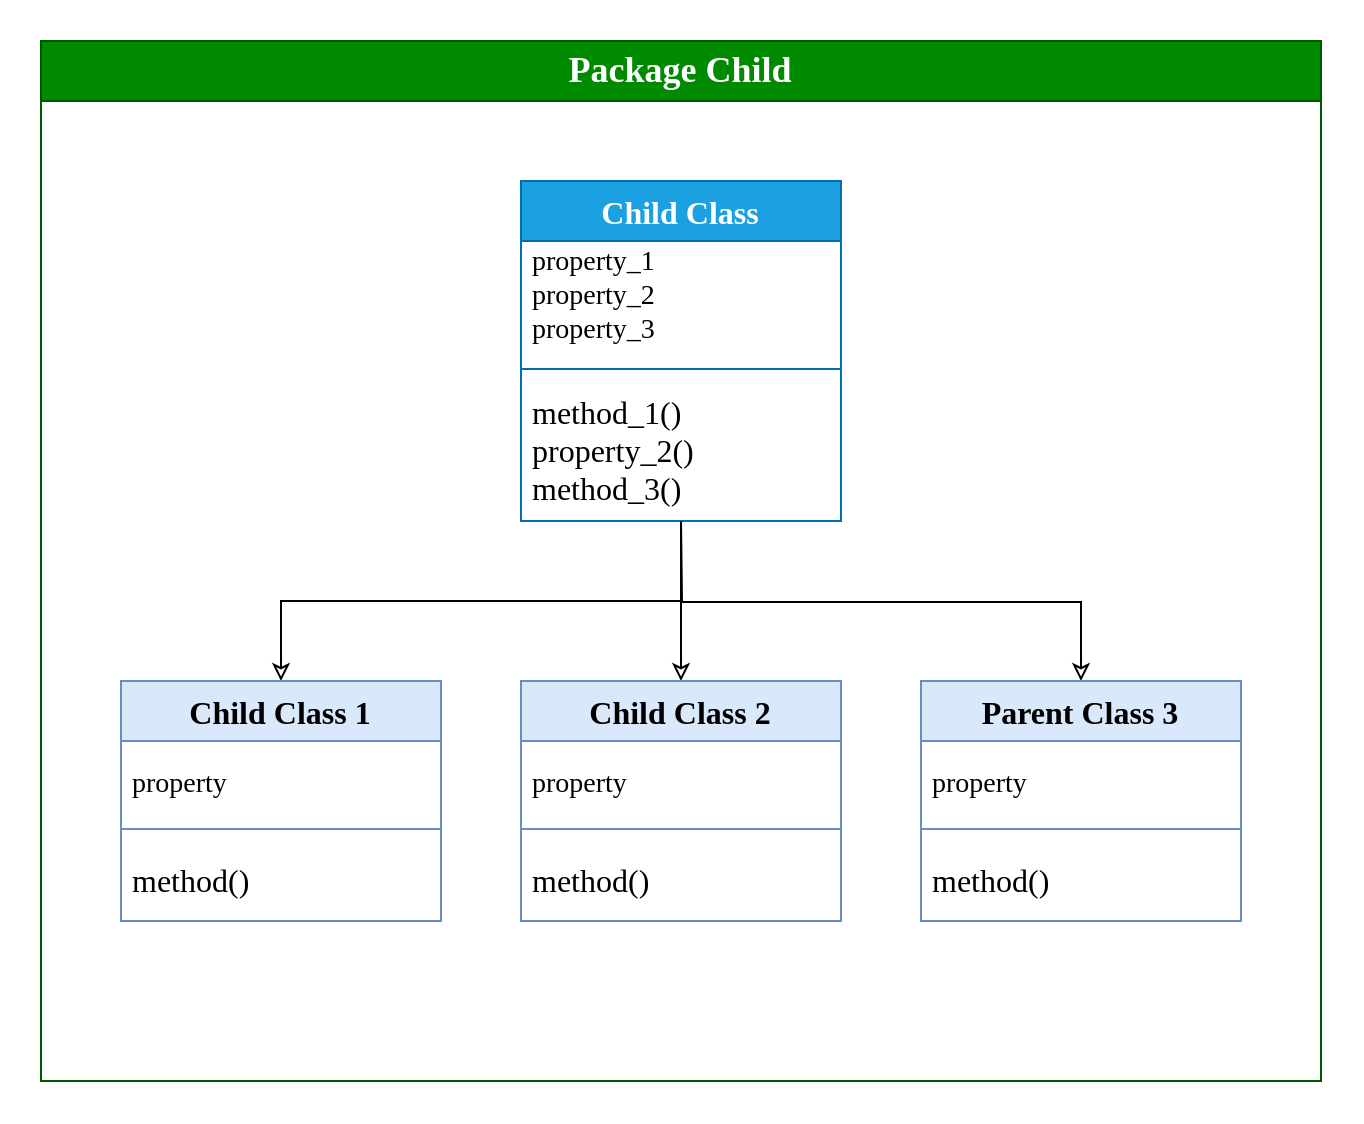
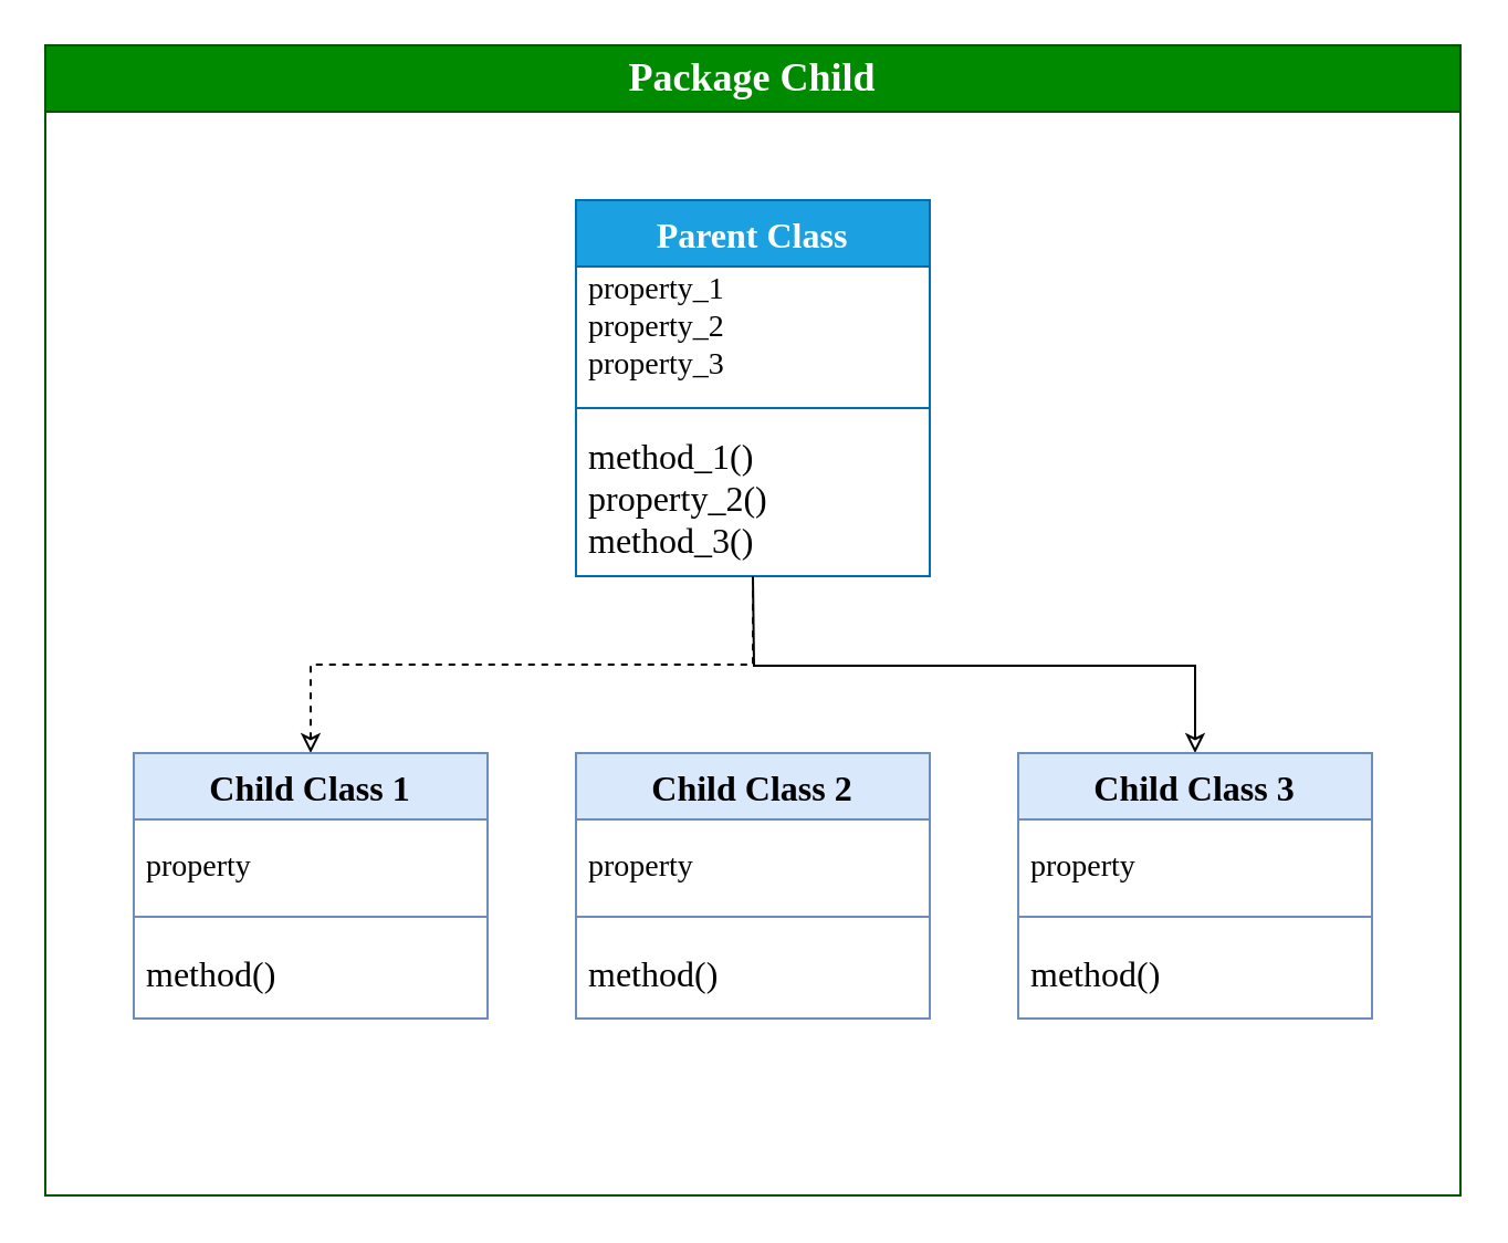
- <mxCell id="3" value="Child Class" style="swimlane;fontStyle=1;align=center;verticalAlign=middle;childLayout=stackLayout;horizontal=1;startSize=30;horizontalStack=0;resizeParent=1;resizeParentMax=0;resizeLast=0;collapsible=1;marginBottom=0;fontFamily=Georgia;fontSize=16;fillColor=#1ba1e2;fontColor=#ffffff;strokeColor=#006EAF;" parent="2" vertex="1"><mxGeometry x="240" y="70" width="160" height="170" as="geometry" /></mxCell>
+ <mxCell id="3" value="Parent Class" style="swimlane;fontStyle=1;align=center;verticalAlign=middle;childLayout=stackLayout;horizontal=1;startSize=30;horizontalStack=0;resizeParent=1;resizeParentMax=0;resizeLast=0;collapsible=1;marginBottom=0;fontFamily=Georgia;fontSize=16;fillColor=#1ba1e2;fontColor=#ffffff;strokeColor=#006EAF;" parent="2" vertex="1"><mxGeometry x="240" y="70" width="160" height="170" as="geometry" /></mxCell>
- <mxCell id="7" style="edgeStyle=orthogonalEdgeStyle;rounded=0;orthogonalLoop=1;jettySize=auto;html=1;exitX=0.5;exitY=0;exitDx=0;exitDy=0;entryX=0.5;entryY=1;entryDx=0;entryDy=0;entryPerimeter=0;fontFamily=Verdana;fontSize=16;startArrow=classic;startFill=0;endArrow=none;endFill=0;" parent="2" source="8" target="6" edge="1"><mxGeometry relative="1" as="geometry" /></mxCell>
+ <mxCell id="7" style="edgeStyle=orthogonalEdgeStyle;rounded=0;orthogonalLoop=1;jettySize=auto;html=1;exitX=0.5;exitY=0;exitDx=0;exitDy=0;entryX=0.5;entryY=1;entryDx=0;entryDy=0;entryPerimeter=0;fontFamily=Verdana;fontSize=16;startArrow=classic;startFill=0;endArrow=none;endFill=0;dashed=1;" parent="2" source="8" target="6" edge="1"><mxGeometry relative="1" as="geometry" /></mxCell>
- <mxCell id="12" style="edgeStyle=orthogonalEdgeStyle;rounded=0;orthogonalLoop=1;jettySize=auto;html=1;exitX=0.5;exitY=0;exitDx=0;exitDy=0;entryX=0.5;entryY=1;entryDx=0;entryDy=0;entryPerimeter=0;fontFamily=Verdana;fontSize=16;startArrow=classic;startFill=0;endArrow=none;endFill=0;" parent="2" source="13" target="6" edge="1"><mxGeometry relative="1" as="geometry" /></mxCell>
- <mxCell id="18" value="Parent Class 3" style="swimlane;fontStyle=1;align=center;verticalAlign=middle;childLayout=stackLayout;horizontal=1;startSize=30;horizontalStack=0;resizeParent=1;resizeParentMax=0;resizeLast=0;collapsible=1;marginBottom=0;fontFamily=Georgia;fontSize=16;fillColor=#dae8fc;strokeColor=#6c8ebf;" parent="2" vertex="1"><mxGeometry x="440" y="320" width="160" height="120" as="geometry" /></mxCell>
+ <mxCell id="18" value="Child Class 3" style="swimlane;fontStyle=1;align=center;verticalAlign=middle;childLayout=stackLayout;horizontal=1;startSize=30;horizontalStack=0;resizeParent=1;resizeParentMax=0;resizeLast=0;collapsible=1;marginBottom=0;fontFamily=Georgia;fontSize=16;fillColor=#dae8fc;strokeColor=#6c8ebf;" parent="2" vertex="1"><mxGeometry x="440" y="320" width="160" height="120" as="geometry" /></mxCell>
